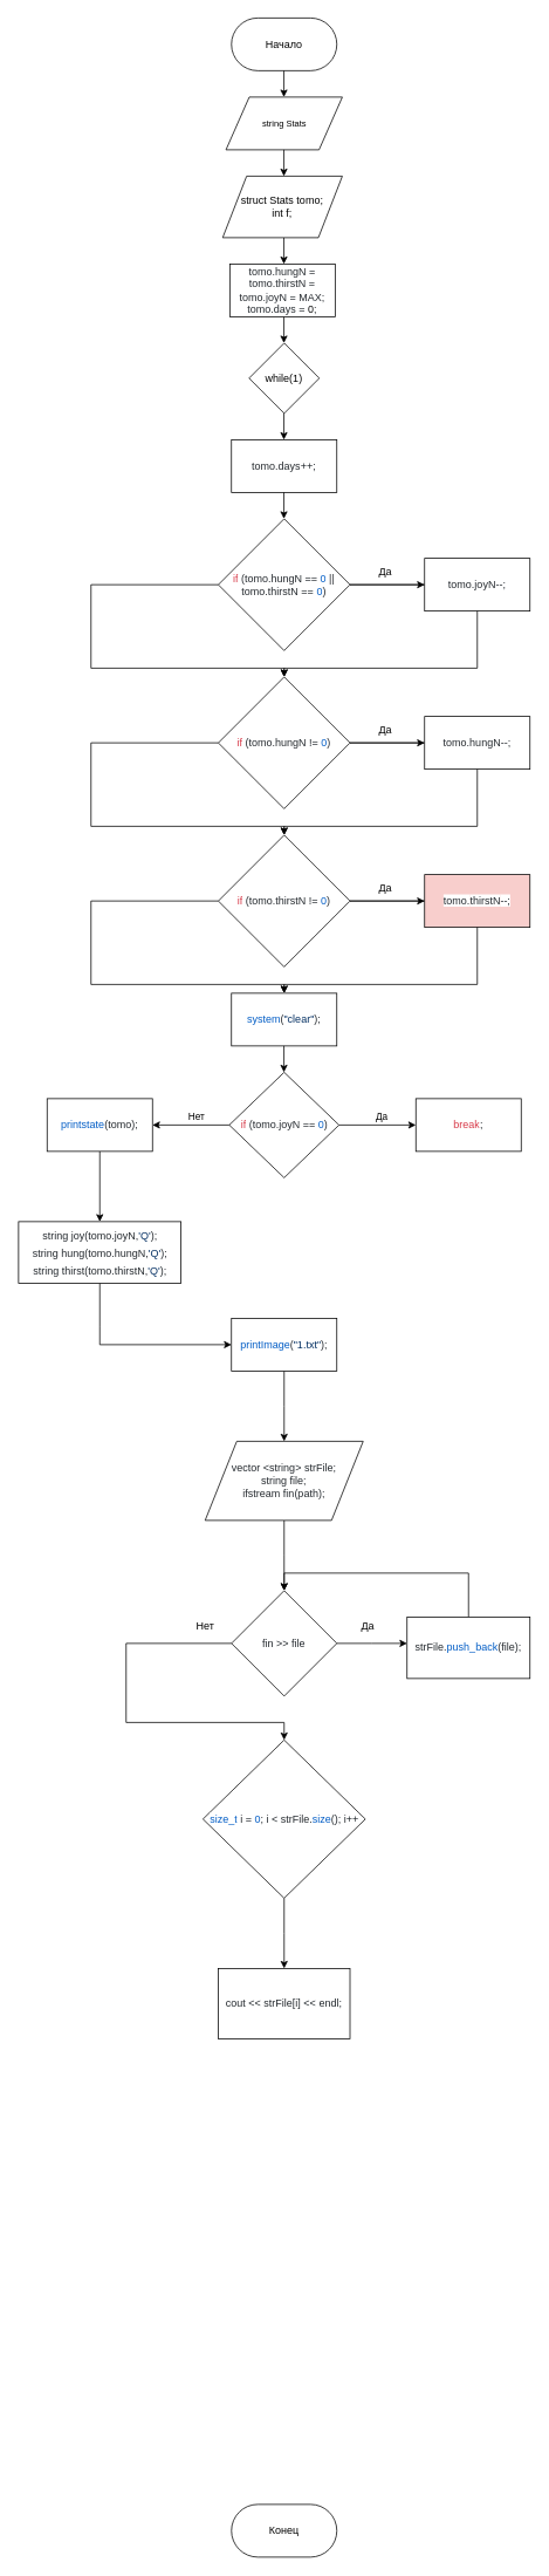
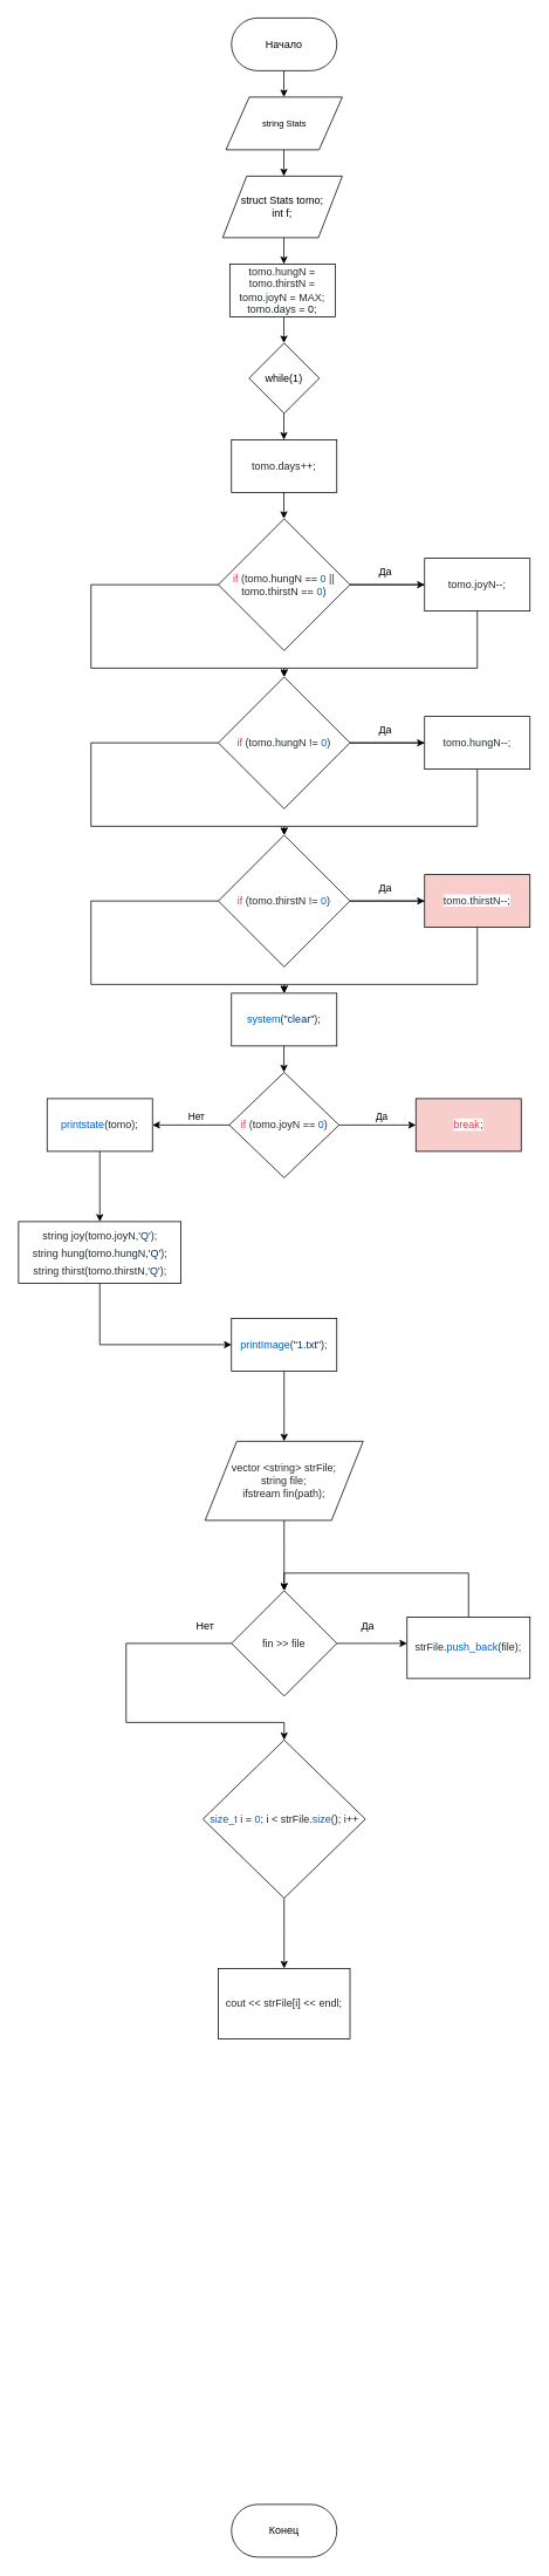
- <mxCell id="40" value="&lt;span class=&quot;pl-k&quot; style=&quot;box-sizing: border-box ; color: rgb(215 , 58 , 73) ; font-family: , &amp;#34;consolas&amp;#34; , &amp;#34;liberation mono&amp;#34; , &amp;#34;menlo&amp;#34; , monospace ; background-color: rgb(255 , 255 , 255)&quot;&gt;break&lt;/span&gt;&lt;span style=&quot;color: rgb(36 , 41 , 46) ; font-family: , &amp;#34;consolas&amp;#34; , &amp;#34;liberation mono&amp;#34; , &amp;#34;menlo&amp;#34; , monospace ; background-color: rgb(255 , 255 , 255)&quot;&gt;;&lt;/span&gt;" style="rounded=0;whiteSpace=wrap;html=1;" vertex="1" parent="1"><mxGeometry x="473" y="1250" width="120" height="60" as="geometry" /></mxCell>
+ <mxCell id="40" value="&lt;span class=&quot;pl-k&quot; style=&quot;box-sizing: border-box ; color: rgb(215 , 58 , 73) ; font-family: , &amp;#34;consolas&amp;#34; , &amp;#34;liberation mono&amp;#34; , &amp;#34;menlo&amp;#34; , monospace ; background-color: rgb(255 , 255 , 255)&quot;&gt;break&lt;/span&gt;&lt;span style=&quot;color: rgb(36 , 41 , 46) ; font-family: , &amp;#34;consolas&amp;#34; , &amp;#34;liberation mono&amp;#34; , &amp;#34;menlo&amp;#34; , monospace ; background-color: rgb(255 , 255 , 255)&quot;&gt;;&lt;/span&gt;" style="rounded=0;whiteSpace=wrap;html=1;fillColor=#f8cecc;" vertex="1" parent="1"><mxGeometry x="473" y="1250" width="120" height="60" as="geometry" /></mxCell>
